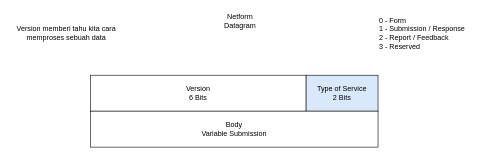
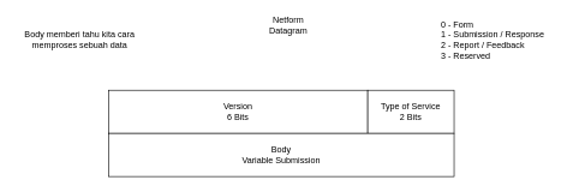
- <mxCell id="5" value="Version memberi tahu kita cara memproses sebuah data" style="text;html=1;strokeColor=none;fillColor=none;align=center;verticalAlign=middle;whiteSpace=wrap;rounded=0;" vertex="1" parent="1"><mxGeometry x="20" y="45" width="180" height="20" as="geometry" /></mxCell>
+ <mxCell id="5" value="Body memberi tahu kita cara memproses sebuah data" style="text;html=1;strokeColor=none;fillColor=none;align=center;verticalAlign=middle;whiteSpace=wrap;rounded=0;" vertex="1" parent="1"><mxGeometry x="20" y="45" width="180" height="20" as="geometry" /></mxCell>
- <mxCell id="6" value="0 - Form&lt;br&gt;1 - Submission / Response&lt;br&gt;2 - Report / Feedback&lt;br&gt;3 - Reserved" style="text;html=1;strokeColor=none;fillColor=none;align=left;verticalAlign=middle;whiteSpace=wrap;rounded=0;" vertex="1" parent="1"><mxGeometry x="630" y="20" width="160" height="70" as="geometry" /></mxCell>
+ <mxCell id="6" value="0 - Form&lt;br&gt;1 - Submission / Response&lt;br&gt;2 - Report / Feedback&lt;br&gt;3 - Reserved" style="text;html=1;strokeColor=none;fillColor=none;align=left;verticalAlign=middle;whiteSpace=wrap;rounded=0;" vertex="1" parent="1"><mxGeometry x="610" y="20" width="160" height="70" as="geometry" /></mxCell>
- <mxCell id="3" value="Type of Service&lt;br&gt;2 Bits" style="rounded=0;whiteSpace=wrap;html=1;fillColor=#dae8fc;" vertex="1" parent="1"><mxGeometry x="510" y="125" width="120" height="60" as="geometry" /></mxCell>
+ <mxCell id="3" value="Type of Service&lt;br&gt;2 Bits" style="rounded=0;whiteSpace=wrap;html=1;" vertex="1" parent="1"><mxGeometry x="510" y="125" width="120" height="60" as="geometry" /></mxCell>
